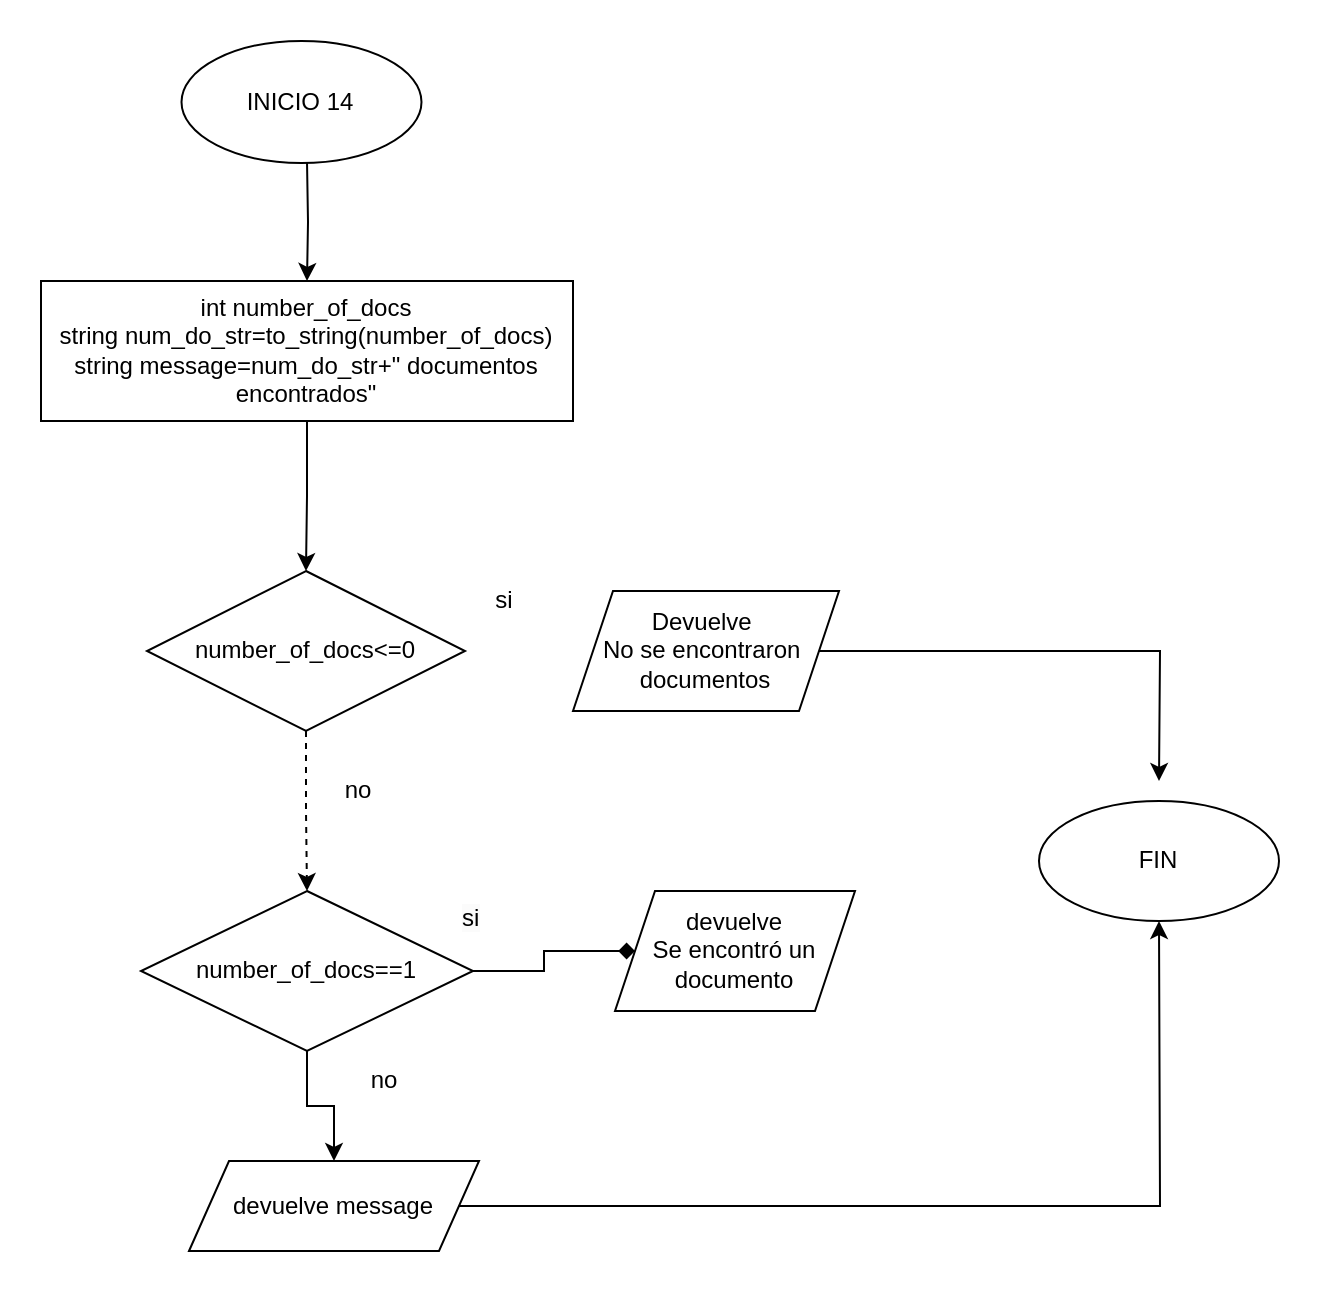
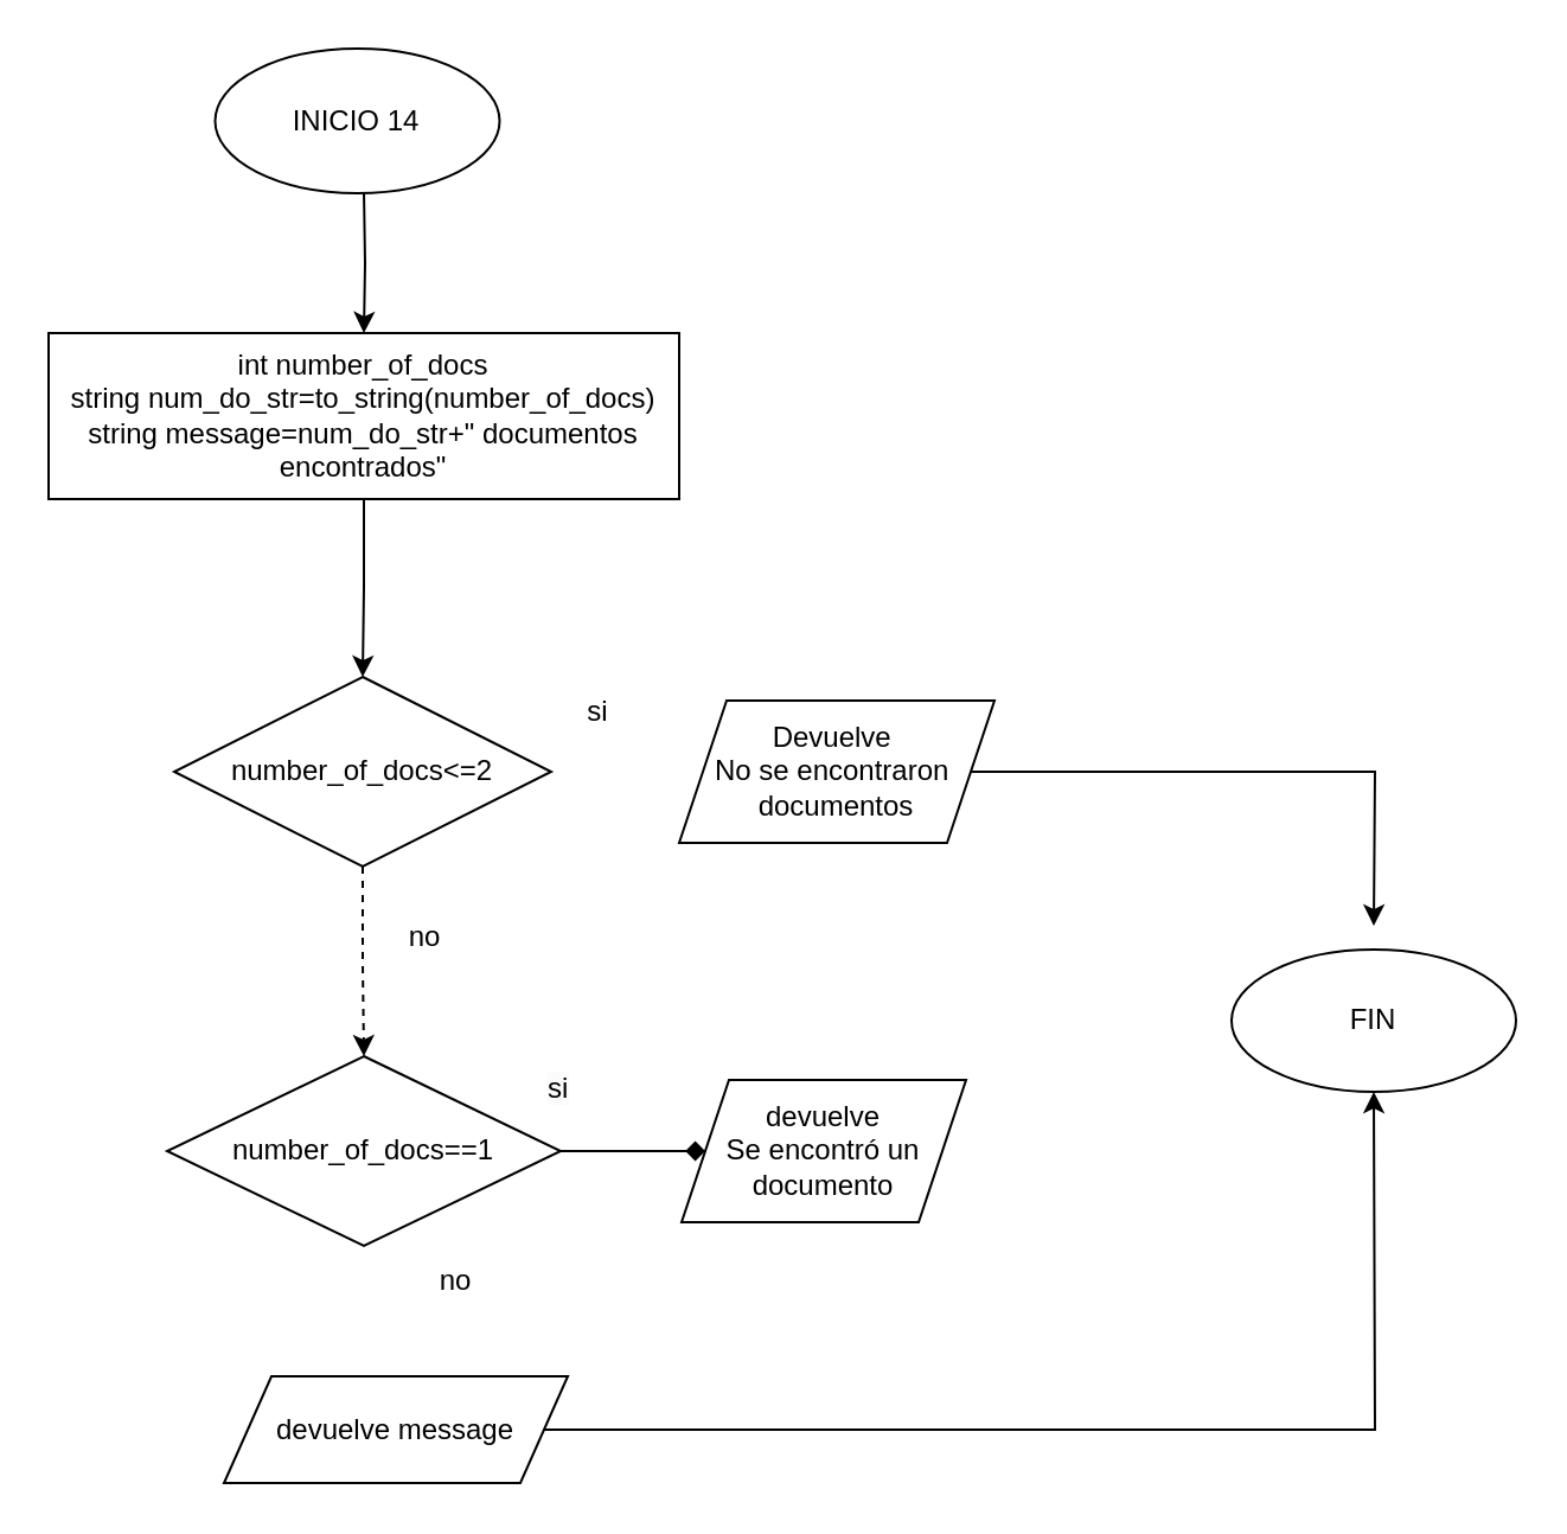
- <mxCell id="6" value="number_of_docs&amp;lt;=0" style="rhombus;whiteSpace=wrap;html=1;rounded=0;" vertex="1" parent="1"><mxGeometry x="73" y="285" width="159" height="80" as="geometry" /></mxCell>
+ <mxCell id="6" value="number_of_docs&amp;lt;=2" style="rhombus;whiteSpace=wrap;html=1;rounded=0;" vertex="1" parent="1"><mxGeometry x="73" y="285" width="159" height="80" as="geometry" /></mxCell>
- <mxCell id="12" value="devuelve&lt;div&gt;Se encontró un&lt;/div&gt;&lt;div&gt;documento&lt;/div&gt;" style="shape=parallelogram;perimeter=parallelogramPerimeter;whiteSpace=wrap;html=1;fixedSize=1;rounded=0;" vertex="1" parent="1"><mxGeometry x="307" y="445" width="120" height="60" as="geometry" /></mxCell>
+ <mxCell id="12" value="devuelve&lt;div&gt;Se encontró un&lt;/div&gt;&lt;div&gt;documento&lt;/div&gt;" style="shape=parallelogram;perimeter=parallelogramPerimeter;whiteSpace=wrap;html=1;fixedSize=1;rounded=0;" vertex="1" parent="1"><mxGeometry x="287" y="455" width="120" height="60" as="geometry" /></mxCell>
- <mxCell id="8" value="" style="edgeStyle=orthogonalEdgeStyle;rounded=0;orthogonalLoop=1;jettySize=auto;html=1;" edge="1" parent="1" source="9" target="14"><mxGeometry relative="1" as="geometry" /></mxCell>
